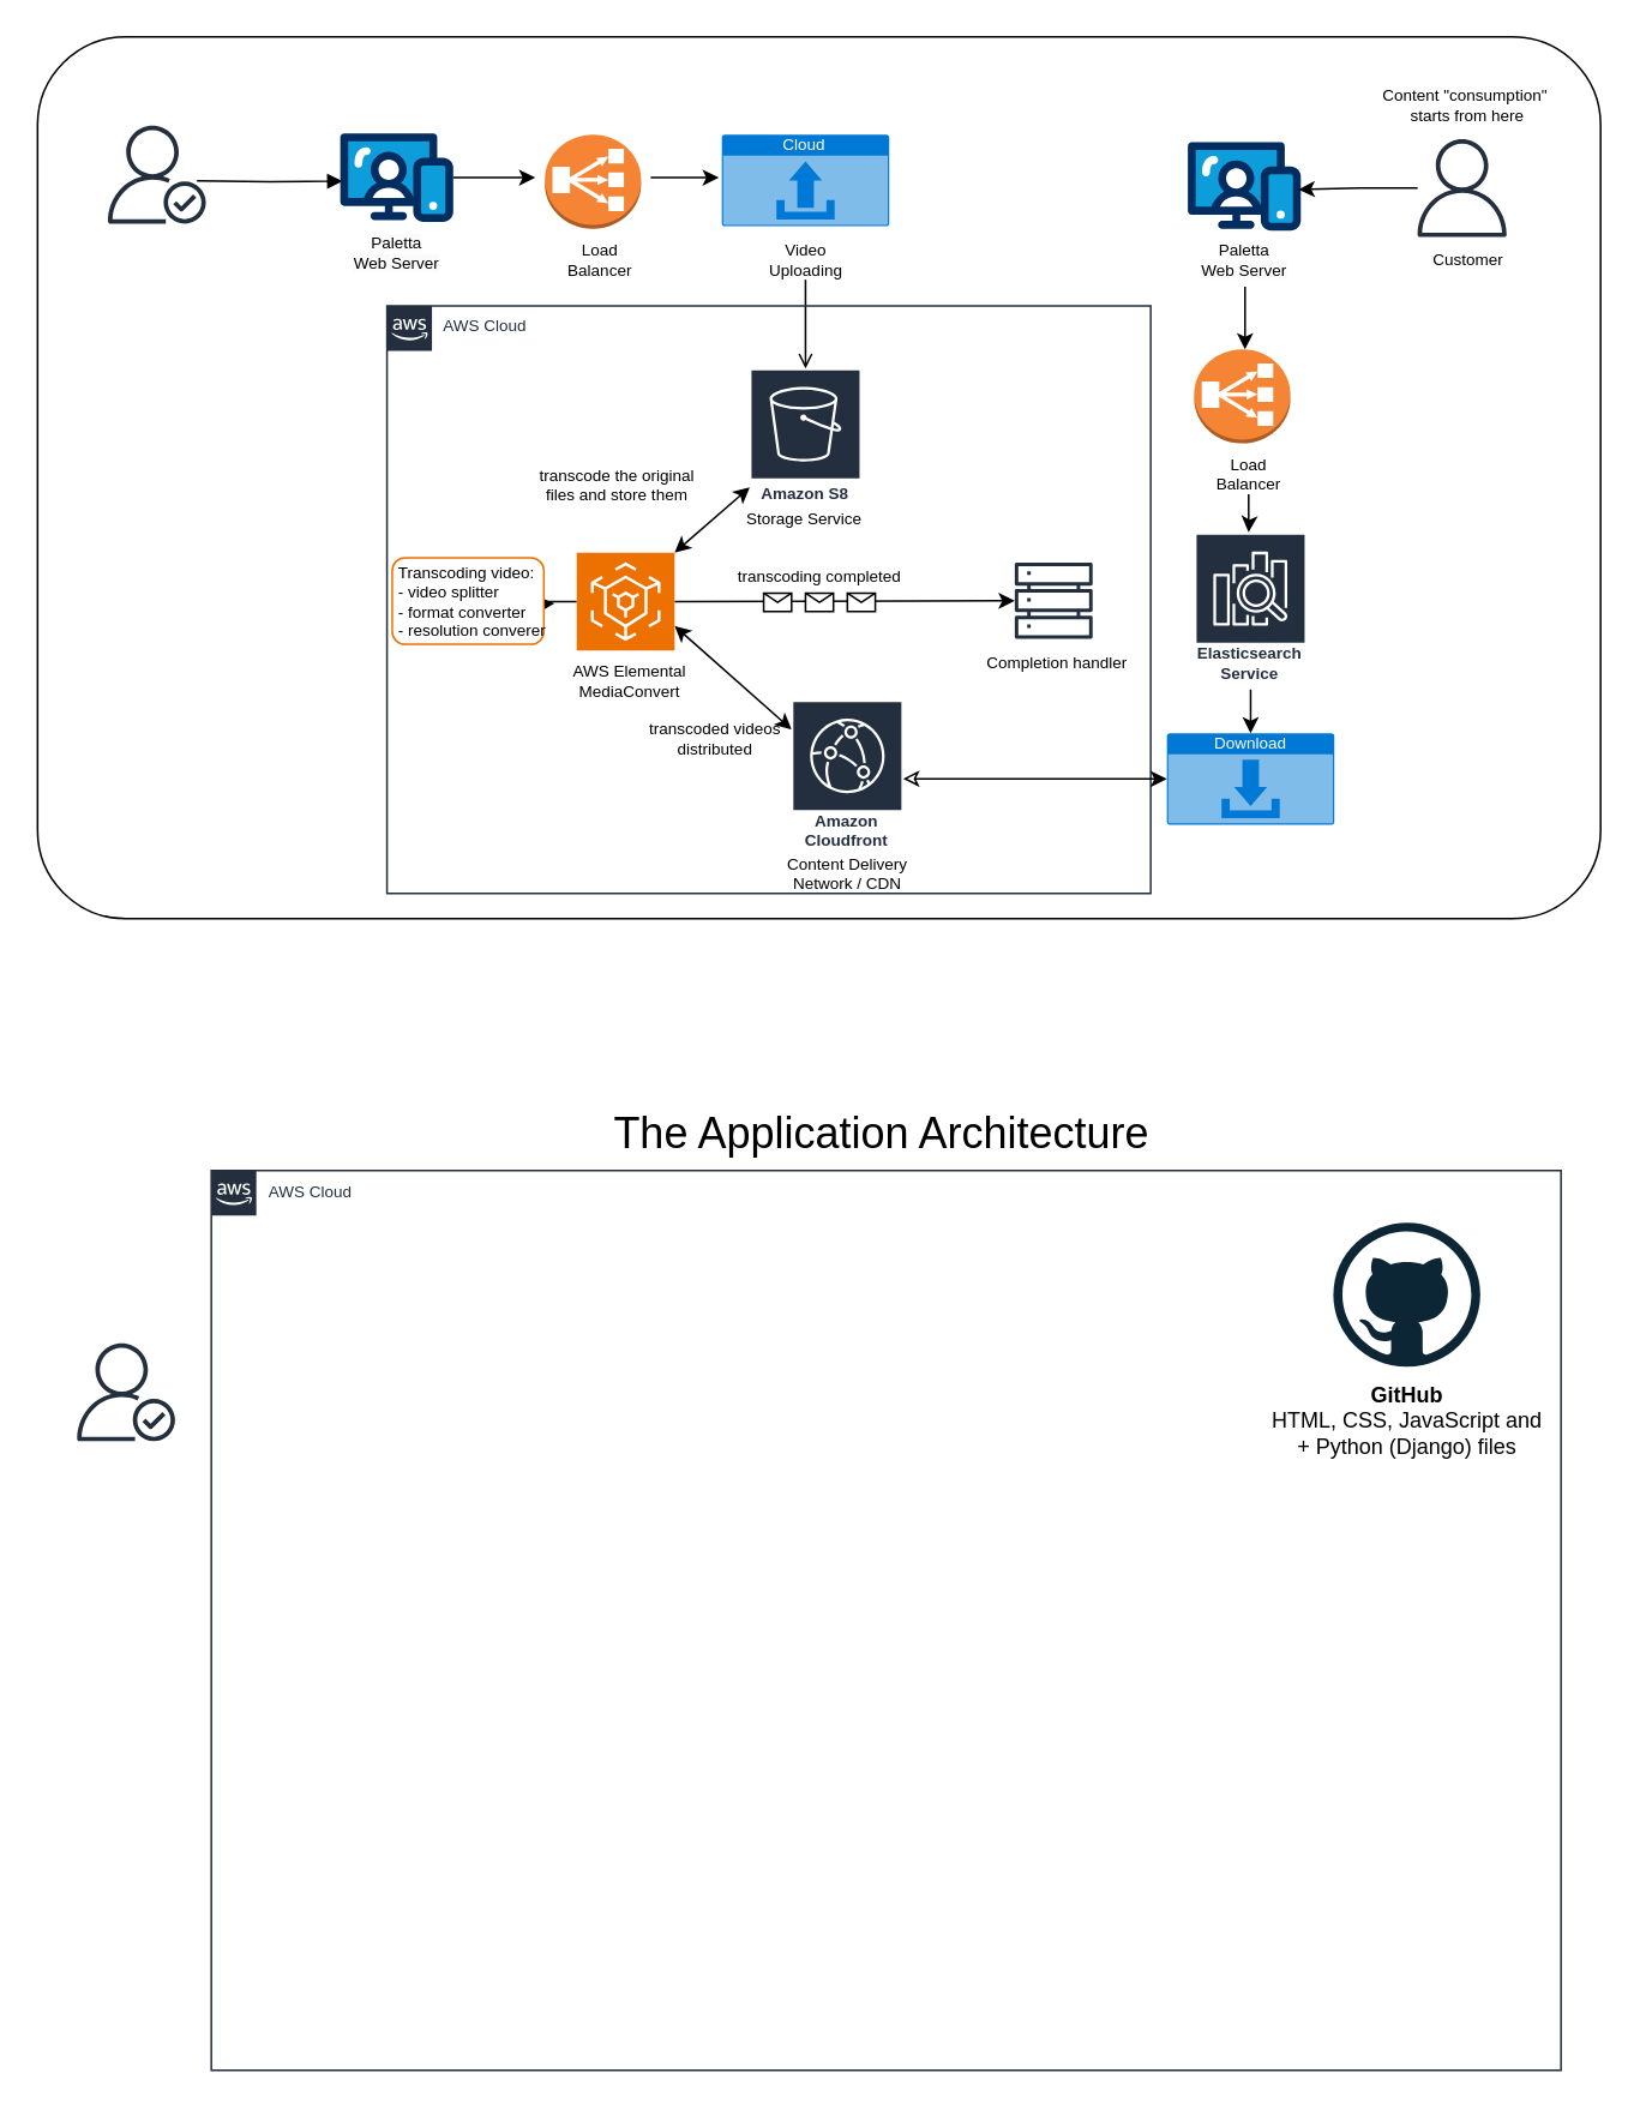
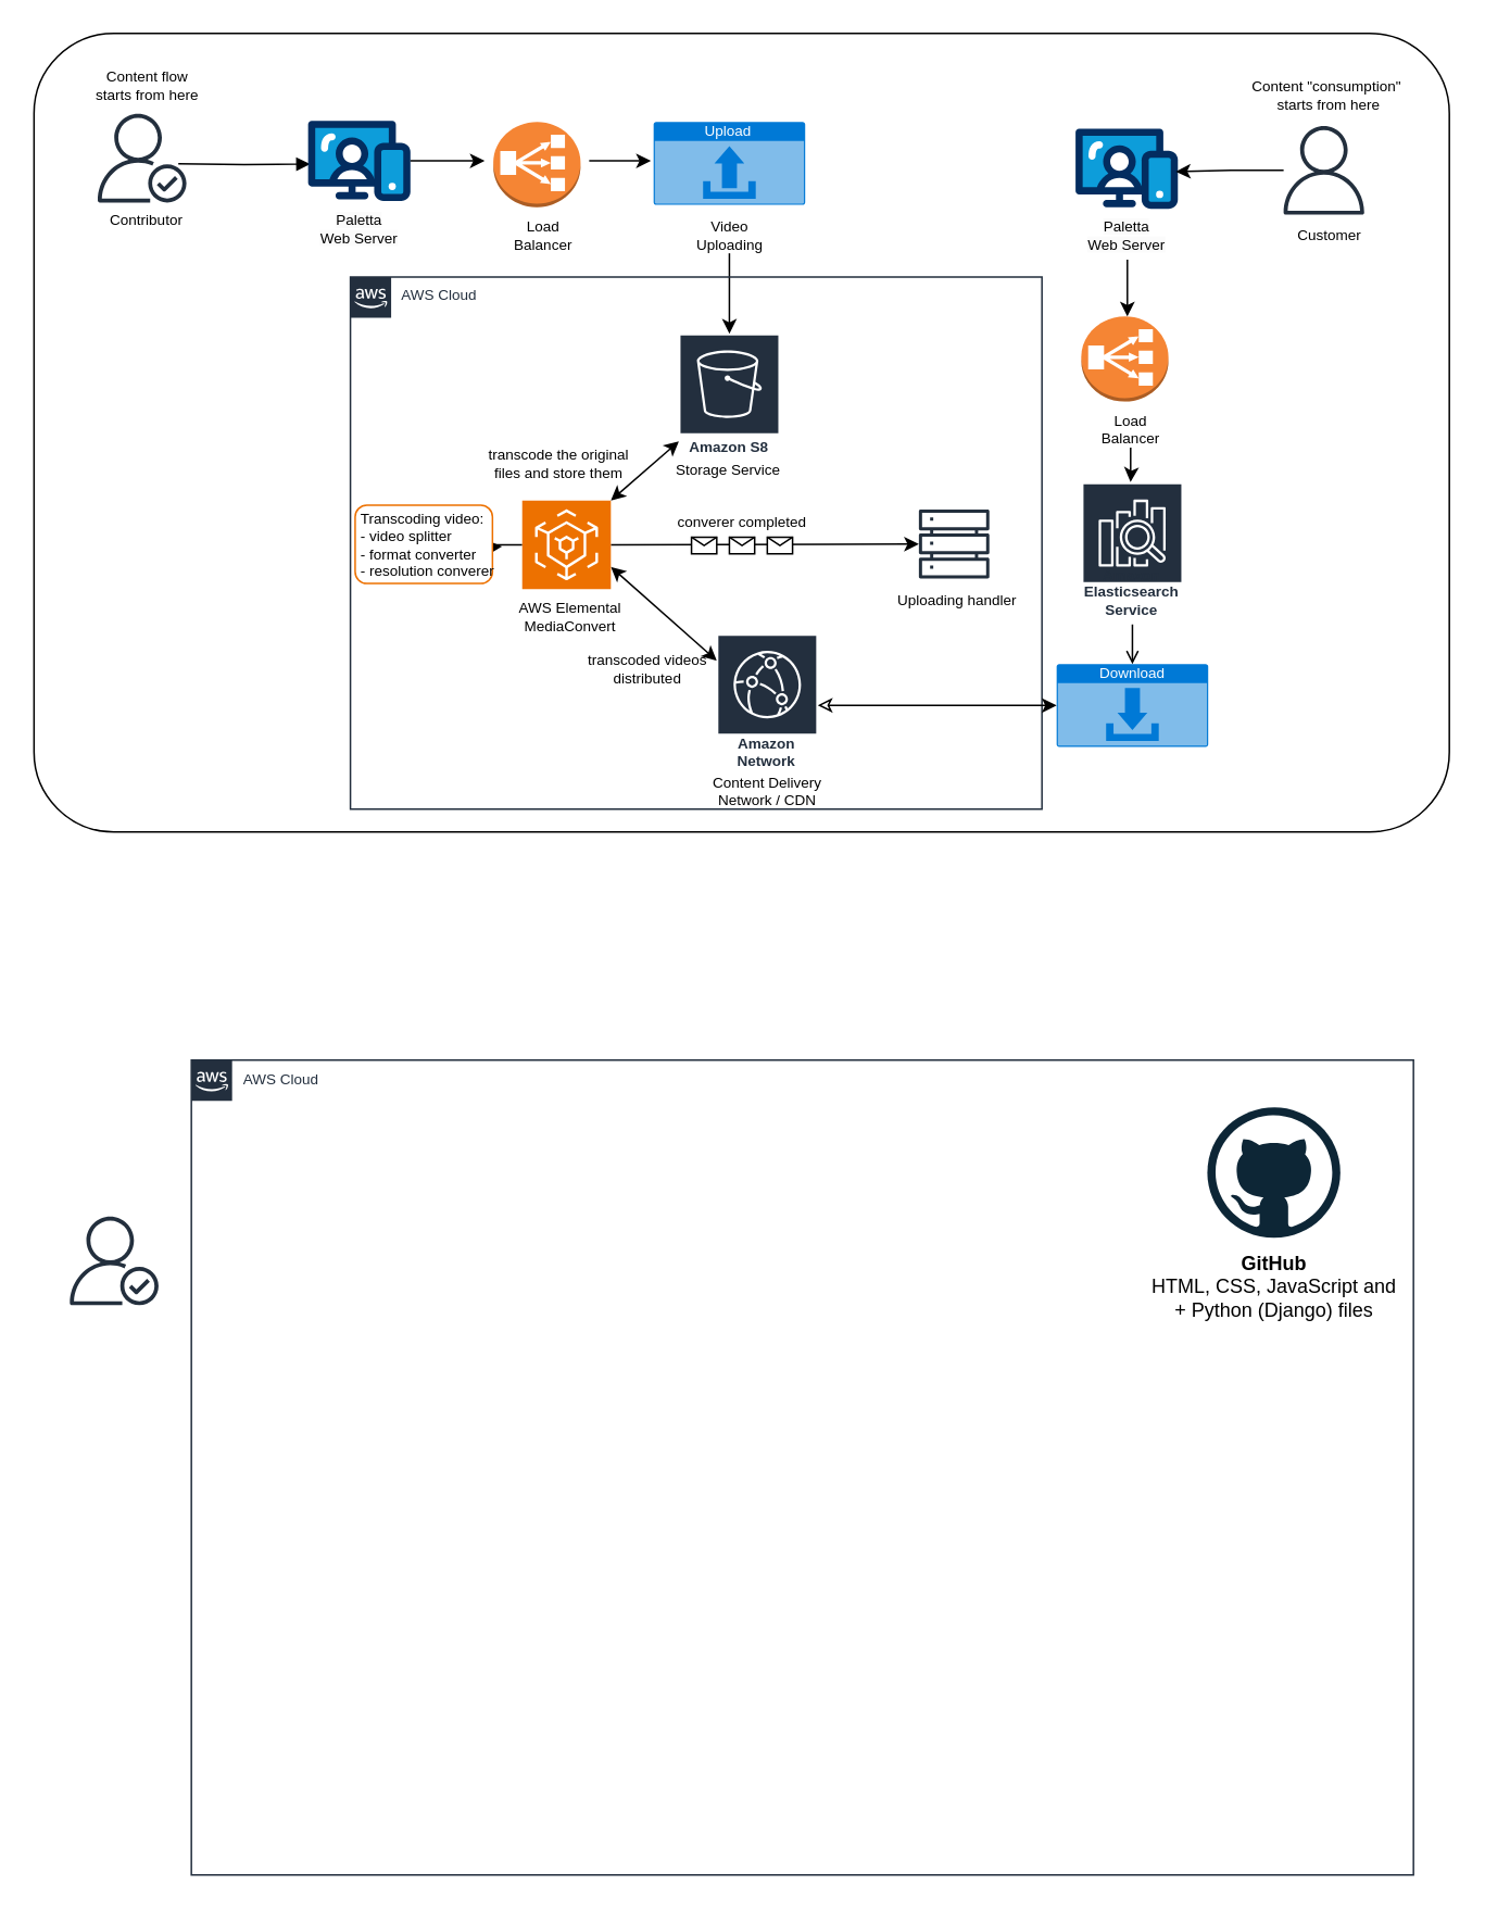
+ <mxCell id="44" value="Content flow&lt;div&gt;starts from here&lt;/div&gt;" style="text;html=1;align=center;verticalAlign=middle;whiteSpace=wrap;rounded=0;fontSize=9;" parent="1" vertex="1"><mxGeometry x="26.78" y="41" width="125.59" height="21.77" as="geometry" /></mxCell>
- <mxCell id="53" value="Cloud" style="html=1;whiteSpace=wrap;strokeColor=none;fillColor=#0079D6;labelPosition=center;verticalLabelPosition=middle;verticalAlign=top;align=center;fontSize=9;outlineConnect=0;spacingTop=-6;fontColor=#FFFFFF;sketch=0;shape=mxgraph.sitemap.upload;" parent="52" vertex="1"><mxGeometry width="93.03" height="50.797" as="geometry" /></mxCell>
+ <mxCell id="53" value="Upload" style="html=1;whiteSpace=wrap;strokeColor=none;fillColor=#0079D6;labelPosition=center;verticalLabelPosition=middle;verticalAlign=top;align=center;fontSize=9;outlineConnect=0;spacingTop=-6;fontColor=#FFFFFF;sketch=0;shape=mxgraph.sitemap.upload;" parent="52" vertex="1"><mxGeometry width="93.03" height="50.797" as="geometry" /></mxCell>
+ <mxCell id="45" value="Contributor" style="text;html=1;align=center;verticalAlign=middle;whiteSpace=wrap;rounded=0;fontSize=9;" parent="1" vertex="1"><mxGeometry x="66.318" y="124.453" width="46.515" height="21.77" as="geometry" /></mxCell>
- <mxCell id="4" style="edgeStyle=orthogonalEdgeStyle;rounded=0;orthogonalLoop=1;jettySize=auto;html=1;exitX=0.5;exitY=1;exitDx=0;exitDy=0;fontSize=9;endArrow=open;" parent="1" source="54" target="22" edge="1"><mxGeometry relative="1" as="geometry" /></mxCell>
+ <mxCell id="4" style="edgeStyle=orthogonalEdgeStyle;rounded=0;orthogonalLoop=1;jettySize=auto;html=1;exitX=0.5;exitY=1;exitDx=0;exitDy=0;fontSize=9;" parent="1" source="54" target="22" edge="1"><mxGeometry relative="1" as="geometry" /></mxCell>
- <mxCell id="33" value="transcode the original files and store them" style="text;html=1;align=center;verticalAlign=middle;whiteSpace=wrap;rounded=0;fontSize=9;" parent="1" vertex="1"><mxGeometry x="291.915" y="254.589" width="100.782" height="29.027" as="geometry" /></mxCell>
+ <mxCell id="33" value="transcode the original files and store them" style="text;html=1;align=center;verticalAlign=middle;whiteSpace=wrap;rounded=0;fontSize=9;" parent="1" vertex="1"><mxGeometry x="291.915" y="269.589" width="100.782" height="29.027" as="geometry" /></mxCell>
- <mxCell id="32" value="transcoding completed" style="text;html=1;align=center;verticalAlign=middle;whiteSpace=wrap;rounded=0;fontSize=9;" parent="1" vertex="1"><mxGeometry x="404.713" y="310.226" width="100.007" height="18.868" as="geometry" /></mxCell>
+ <mxCell id="32" value="converer completed" style="text;html=1;align=center;verticalAlign=middle;whiteSpace=wrap;rounded=0;fontSize=9;" parent="1" vertex="1"><mxGeometry x="404.713" y="310.226" width="100.007" height="18.868" as="geometry" /></mxCell>
- <mxCell id="36" value="Completion handler" style="text;html=1;align=center;verticalAlign=middle;whiteSpace=wrap;rounded=0;fontSize=9;" parent="1" vertex="1"><mxGeometry x="537.28" y="358.121" width="100.007" height="18.868" as="geometry" /></mxCell>
+ <mxCell id="36" value="Uploading handler" style="text;html=1;align=center;verticalAlign=middle;whiteSpace=wrap;rounded=0;fontSize=9;" parent="1" vertex="1"><mxGeometry x="537.28" y="358.121" width="100.007" height="18.868" as="geometry" /></mxCell>
- <mxCell id="42" style="edgeStyle=orthogonalEdgeStyle;rounded=0;orthogonalLoop=1;jettySize=auto;html=1;entryX=0.5;entryY=0;entryDx=0;entryDy=0;entryPerimeter=0;fontSize=9;" parent="1" source="41" target="39" edge="1"><mxGeometry relative="1" as="geometry" /></mxCell>
+ <mxCell id="42" style="edgeStyle=orthogonalEdgeStyle;rounded=0;orthogonalLoop=1;jettySize=auto;html=1;entryX=0.5;entryY=0;entryDx=0;entryDy=0;entryPerimeter=0;fontSize=9;endArrow=open;" parent="1" source="41" target="39" edge="1"><mxGeometry relative="1" as="geometry" /></mxCell>
- <mxCell id="9" value="Amazon Cloudfront" style="sketch=0;outlineConnect=0;fontColor=#232F3E;gradientColor=none;strokeColor=#ffffff;fillColor=#232F3E;dashed=0;verticalLabelPosition=middle;verticalAlign=bottom;align=center;html=1;whiteSpace=wrap;fontSize=9;fontStyle=1;spacing=3;shape=mxgraph.aws4.productIcon;prIcon=mxgraph.aws4.cloudfront;" parent="1" vertex="1"><mxGeometry x="439.21" y="388.6" width="62.02" height="87.4" as="geometry" /></mxCell>
+ <mxCell id="9" value="Amazon Network" style="sketch=0;outlineConnect=0;fontColor=#232F3E;gradientColor=none;strokeColor=#ffffff;fillColor=#232F3E;dashed=0;verticalLabelPosition=middle;verticalAlign=bottom;align=center;html=1;whiteSpace=wrap;fontSize=9;fontStyle=1;spacing=3;shape=mxgraph.aws4.productIcon;prIcon=mxgraph.aws4.cloudfront;" parent="1" vertex="1"><mxGeometry x="439.21" y="388.6" width="62.02" height="87.4" as="geometry" /></mxCell>
- <mxCell id="59" value="&lt;font style=&quot;font-size: 24px;&quot;&gt;The Application Architecture&lt;/font&gt;" style="text;html=1;align=center;verticalAlign=middle;resizable=0;points=[];autosize=1;strokeColor=none;fillColor=none;" vertex="1" parent="1"><mxGeometry x="329.41" y="610" width="320" height="40" as="geometry" /></mxCell>
